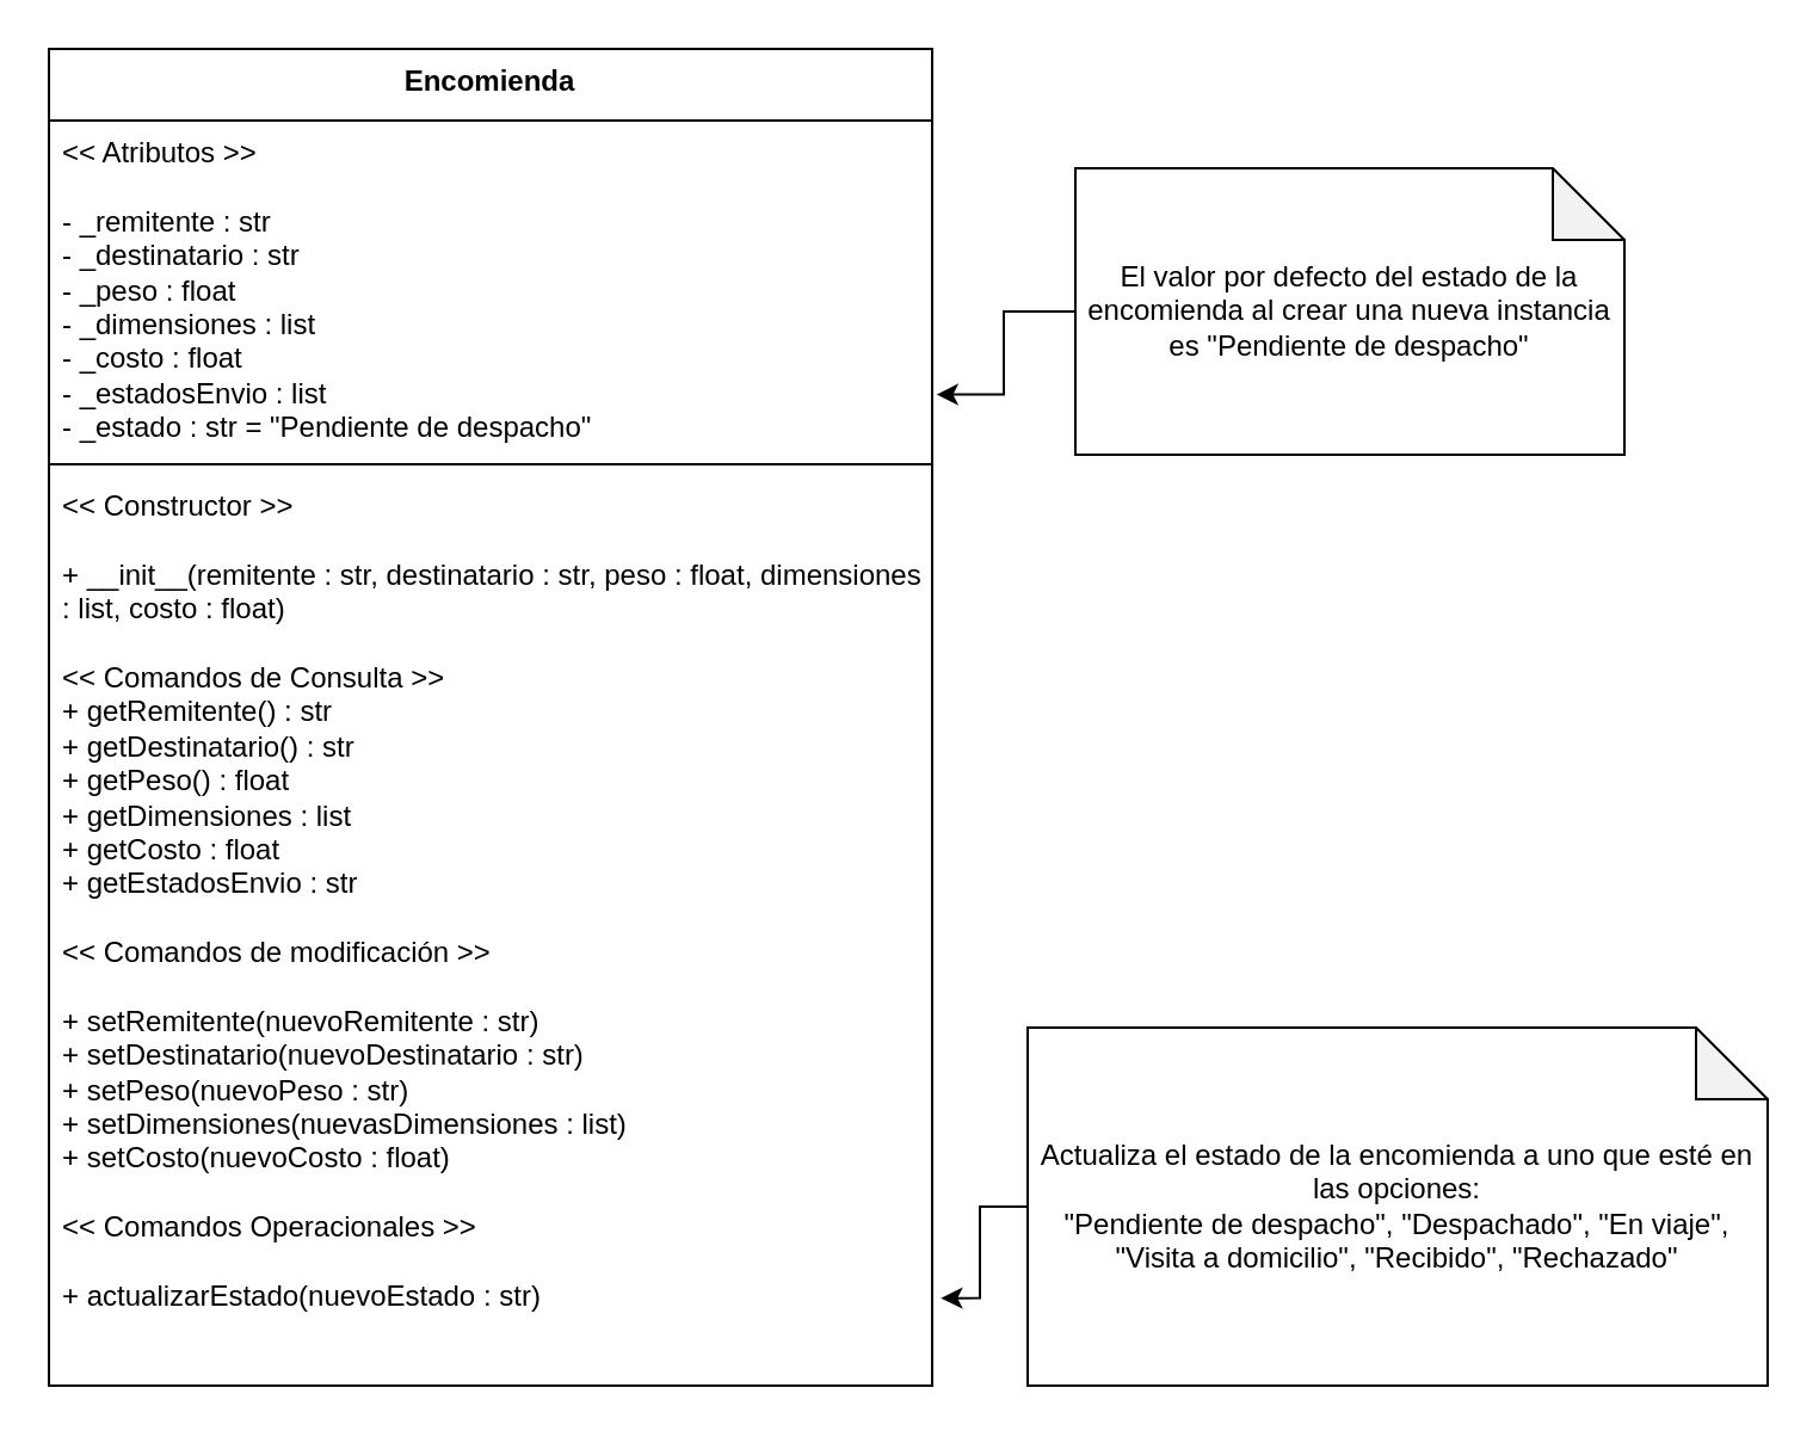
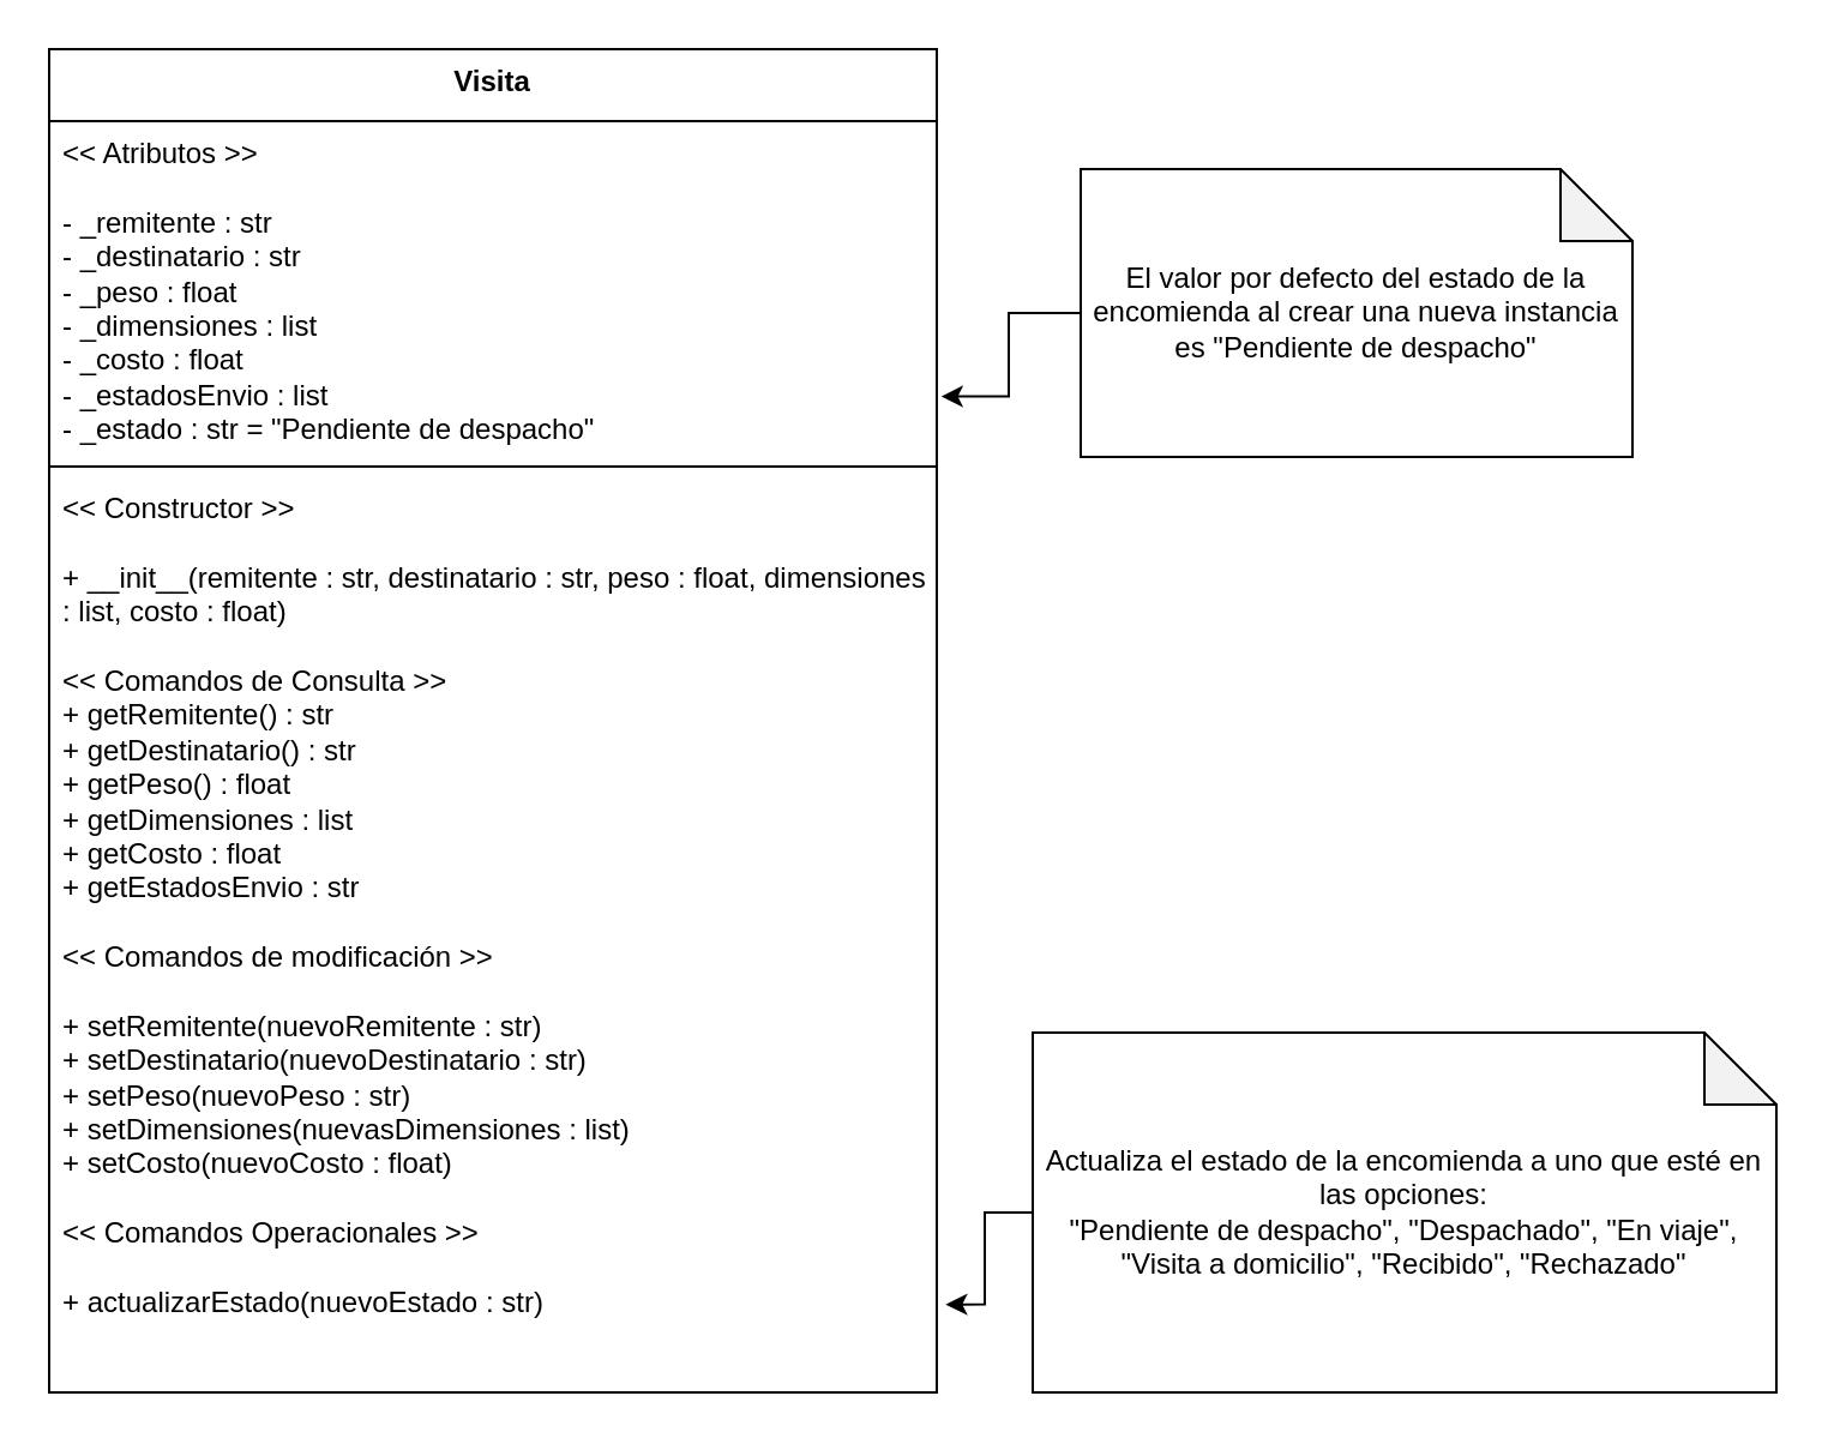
- <mxCell id="2" value="Encomienda" style="swimlane;fontStyle=1;align=center;verticalAlign=top;childLayout=stackLayout;horizontal=1;startSize=30;horizontalStack=0;resizeParent=1;resizeParentMax=0;resizeLast=0;collapsible=1;marginBottom=0;whiteSpace=wrap;html=1;" parent="1" vertex="1"><mxGeometry x="20" y="20" width="370" height="560" as="geometry" /></mxCell>
+ <mxCell id="2" value="Visita" style="swimlane;fontStyle=1;align=center;verticalAlign=top;childLayout=stackLayout;horizontal=1;startSize=30;horizontalStack=0;resizeParent=1;resizeParentMax=0;resizeLast=0;collapsible=1;marginBottom=0;whiteSpace=wrap;html=1;" parent="1" vertex="1"><mxGeometry x="20" y="20" width="370" height="560" as="geometry" /></mxCell>
